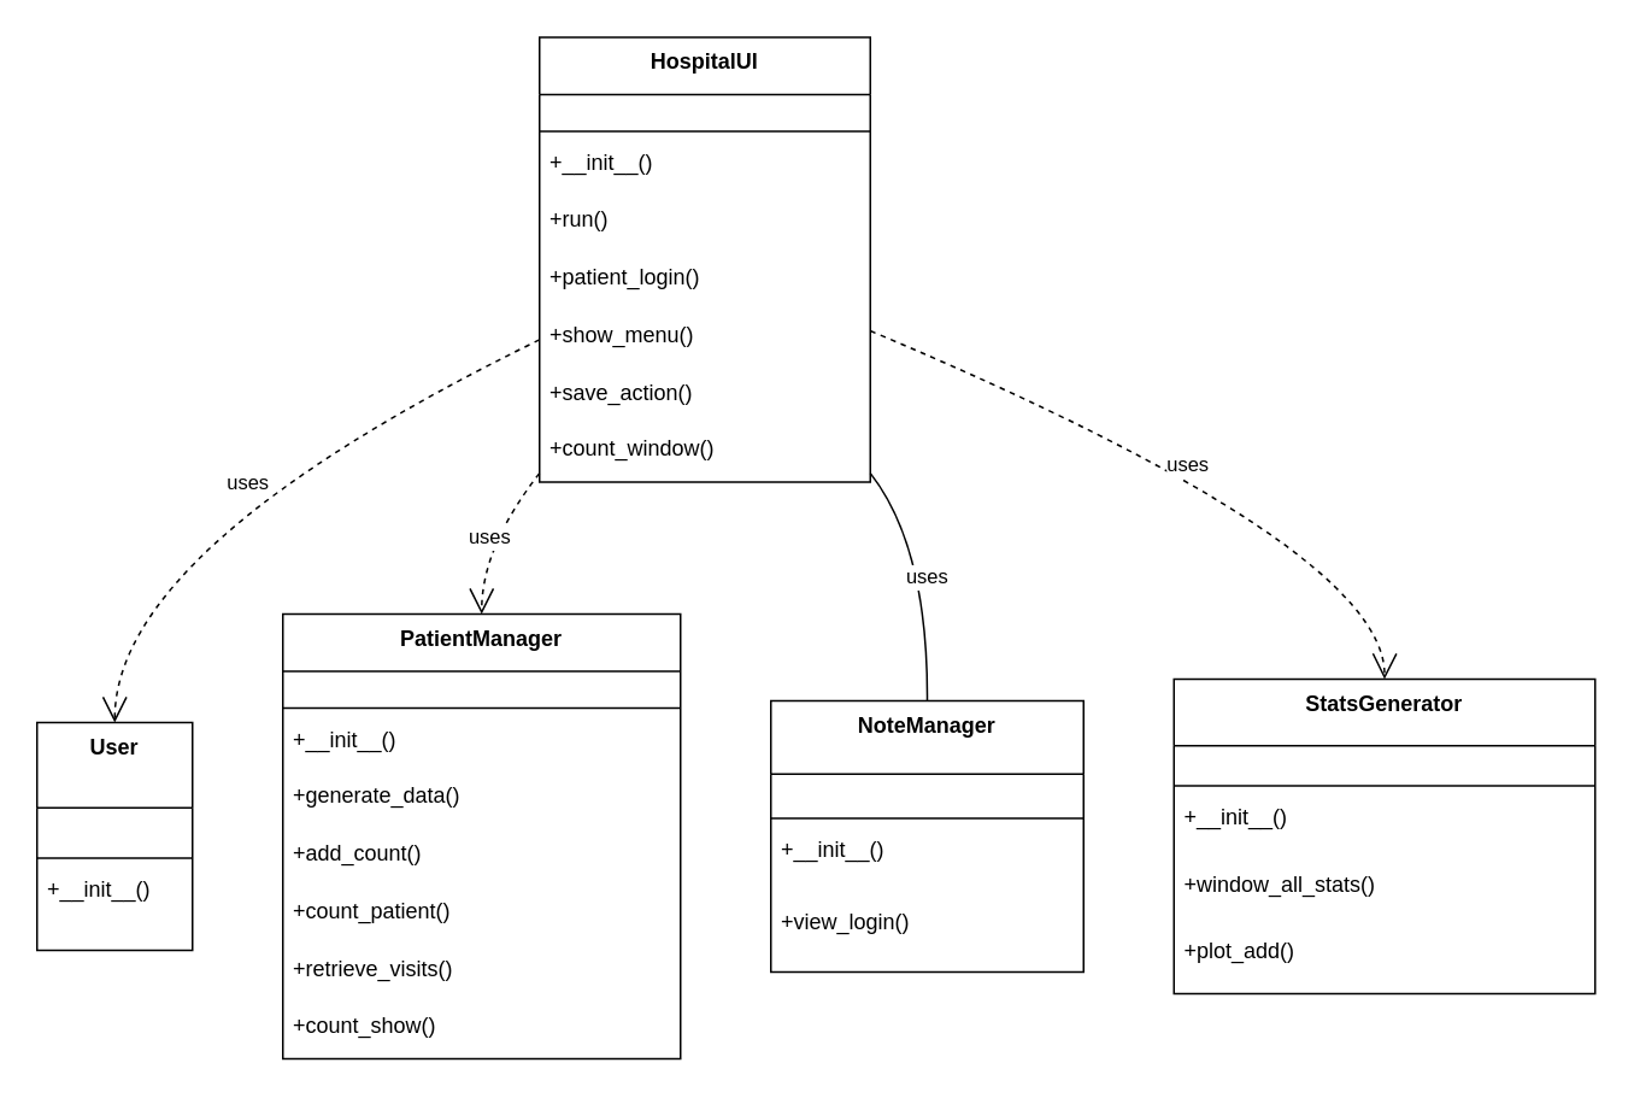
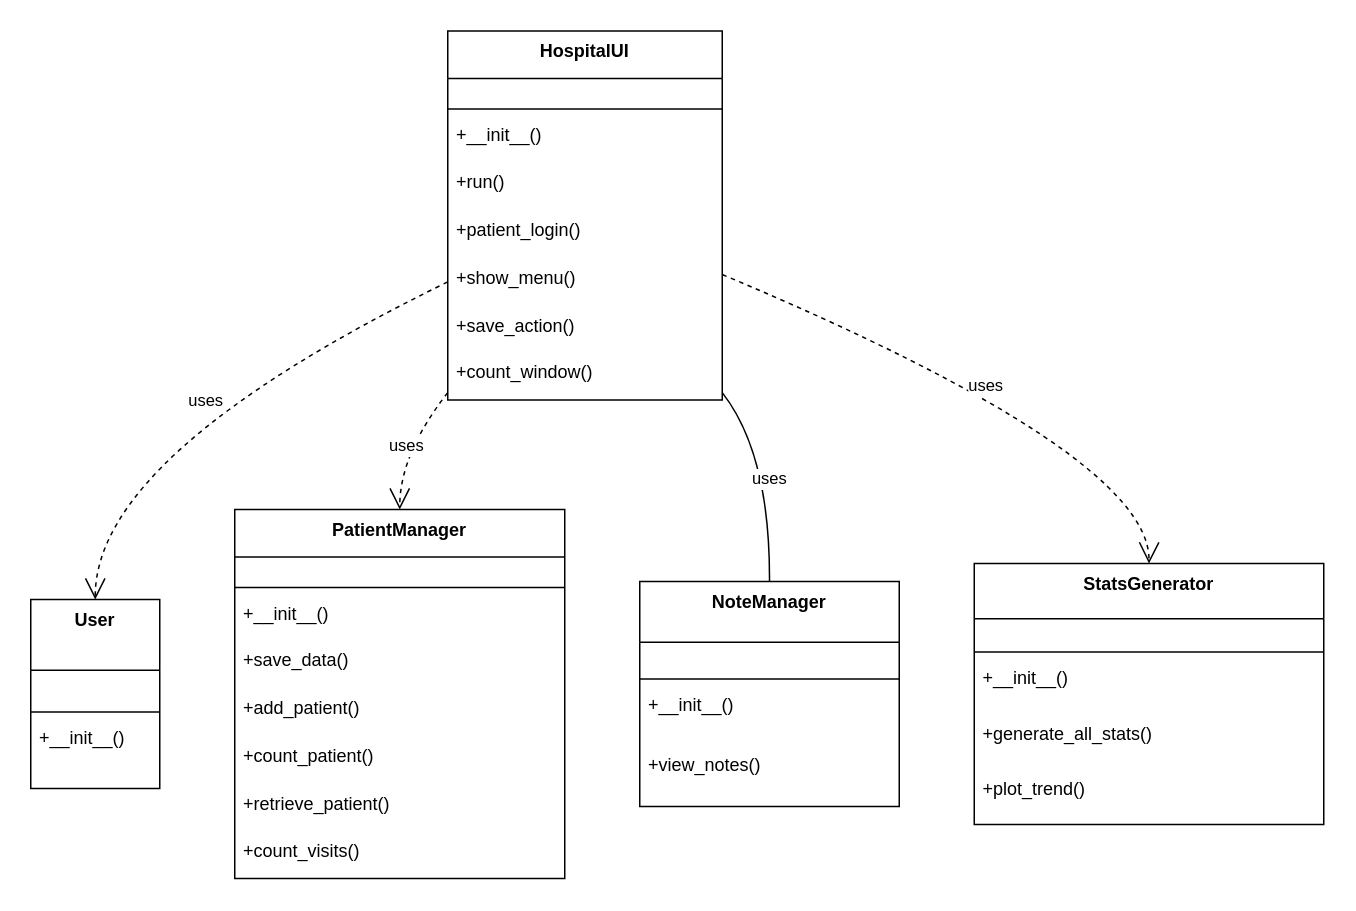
- <mxCell id="8" value="+generate_data()" style="text;strokeColor=none;fillColor=none;align=left;verticalAlign=top;spacingLeft=4;spacingRight=4;overflow=hidden;rotatable=0;points=[[0,0.5],[1,0.5]];portConstraint=eastwest;" parent="5" vertex="1"><mxGeometry y="87" width="220" height="32" as="geometry" /></mxCell>
+ <mxCell id="8" value="+save_data()" style="text;strokeColor=none;fillColor=none;align=left;verticalAlign=top;spacingLeft=4;spacingRight=4;overflow=hidden;rotatable=0;points=[[0,0.5],[1,0.5]];portConstraint=eastwest;" parent="5" vertex="1"><mxGeometry y="87" width="220" height="32" as="geometry" /></mxCell>
- <mxCell id="9" value="+add_count()" style="text;strokeColor=none;fillColor=none;align=left;verticalAlign=top;spacingLeft=4;spacingRight=4;overflow=hidden;rotatable=0;points=[[0,0.5],[1,0.5]];portConstraint=eastwest;" parent="5" vertex="1"><mxGeometry y="119" width="220" height="32" as="geometry" /></mxCell>
+ <mxCell id="9" value="+add_patient()" style="text;strokeColor=none;fillColor=none;align=left;verticalAlign=top;spacingLeft=4;spacingRight=4;overflow=hidden;rotatable=0;points=[[0,0.5],[1,0.5]];portConstraint=eastwest;" parent="5" vertex="1"><mxGeometry y="119" width="220" height="32" as="geometry" /></mxCell>
- <mxCell id="20" value="+window_all_stats()" style="text;strokeColor=none;fillColor=none;align=left;verticalAlign=top;spacingLeft=4;spacingRight=4;overflow=hidden;rotatable=0;points=[[0,0.5],[1,0.5]];portConstraint=eastwest;" parent="17" vertex="1"><mxGeometry y="100" width="233" height="37" as="geometry" /></mxCell>
+ <mxCell id="20" value="+generate_all_stats()" style="text;strokeColor=none;fillColor=none;align=left;verticalAlign=top;spacingLeft=4;spacingRight=4;overflow=hidden;rotatable=0;points=[[0,0.5],[1,0.5]];portConstraint=eastwest;" parent="17" vertex="1"><mxGeometry y="100" width="233" height="37" as="geometry" /></mxCell>
- <mxCell id="16" value="+view_login()" style="text;strokeColor=none;fillColor=none;align=left;verticalAlign=top;spacingLeft=4;spacingRight=4;overflow=hidden;rotatable=0;points=[[0,0.5],[1,0.5]];portConstraint=eastwest;" parent="13" vertex="1"><mxGeometry y="109" width="173" height="41" as="geometry" /></mxCell>
+ <mxCell id="16" value="+view_notes()" style="text;strokeColor=none;fillColor=none;align=left;verticalAlign=top;spacingLeft=4;spacingRight=4;overflow=hidden;rotatable=0;points=[[0,0.5],[1,0.5]];portConstraint=eastwest;" parent="13" vertex="1"><mxGeometry y="109" width="173" height="41" as="geometry" /></mxCell>
- <mxCell id="21" value="+plot_add()" style="text;strokeColor=none;fillColor=none;align=left;verticalAlign=top;spacingLeft=4;spacingRight=4;overflow=hidden;rotatable=0;points=[[0,0.5],[1,0.5]];portConstraint=eastwest;" parent="17" vertex="1"><mxGeometry y="137" width="233" height="37" as="geometry" /></mxCell>
+ <mxCell id="21" value="+plot_trend()" style="text;strokeColor=none;fillColor=none;align=left;verticalAlign=top;spacingLeft=4;spacingRight=4;overflow=hidden;rotatable=0;points=[[0,0.5],[1,0.5]];portConstraint=eastwest;" parent="17" vertex="1"><mxGeometry y="137" width="233" height="37" as="geometry" /></mxCell>
- <mxCell id="11" value="+retrieve_visits()" style="text;strokeColor=none;fillColor=none;align=left;verticalAlign=top;spacingLeft=4;spacingRight=4;overflow=hidden;rotatable=0;points=[[0,0.5],[1,0.5]];portConstraint=eastwest;" parent="5" vertex="1"><mxGeometry y="183" width="220" height="32" as="geometry" /></mxCell>
+ <mxCell id="11" value="+retrieve_patient()" style="text;strokeColor=none;fillColor=none;align=left;verticalAlign=top;spacingLeft=4;spacingRight=4;overflow=hidden;rotatable=0;points=[[0,0.5],[1,0.5]];portConstraint=eastwest;" parent="5" vertex="1"><mxGeometry y="183" width="220" height="32" as="geometry" /></mxCell>
- <mxCell id="12" value="+count_show()" style="text;strokeColor=none;fillColor=none;align=left;verticalAlign=top;spacingLeft=4;spacingRight=4;overflow=hidden;rotatable=0;points=[[0,0.5],[1,0.5]];portConstraint=eastwest;" parent="5" vertex="1"><mxGeometry y="214" width="220" height="32" as="geometry" /></mxCell>
+ <mxCell id="12" value="+count_visits()" style="text;strokeColor=none;fillColor=none;align=left;verticalAlign=top;spacingLeft=4;spacingRight=4;overflow=hidden;rotatable=0;points=[[0,0.5],[1,0.5]];portConstraint=eastwest;" parent="5" vertex="1"><mxGeometry y="214" width="220" height="32" as="geometry" /></mxCell>
